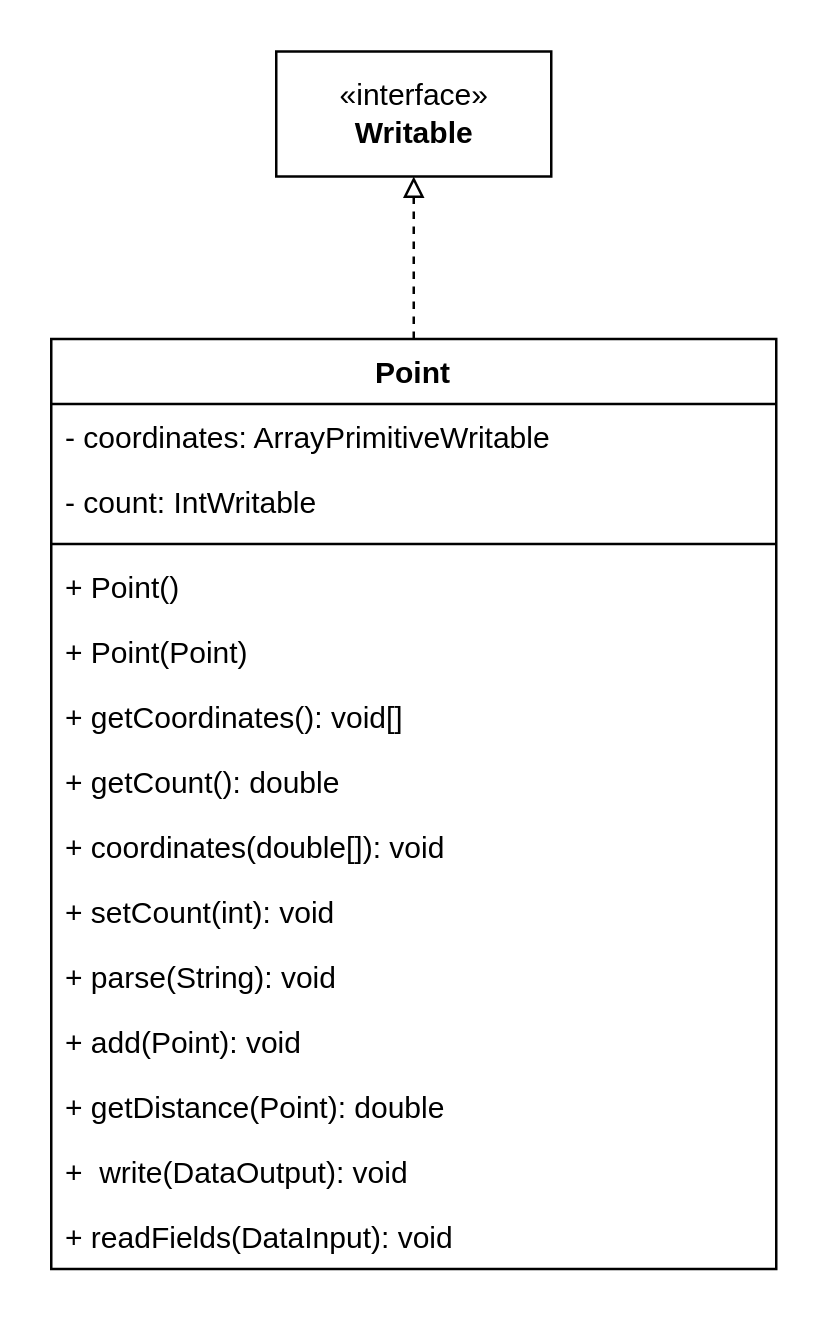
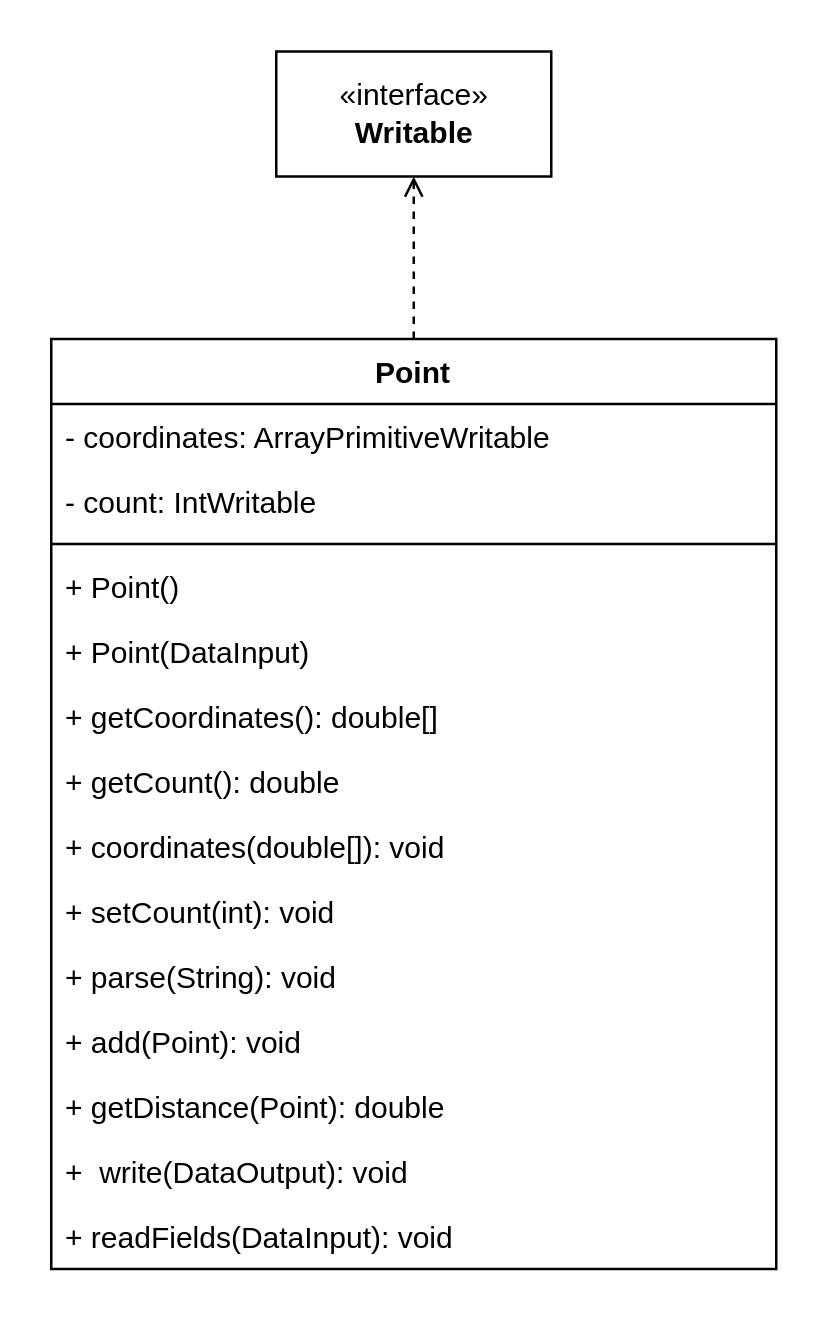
- <mxCell id="2" style="edgeStyle=orthogonalEdgeStyle;rounded=0;orthogonalLoop=1;jettySize=auto;html=1;dashed=1;endArrow=block;endFill=0;" edge="1" parent="1" source="4" target="3"><mxGeometry relative="1" as="geometry" /></mxCell>
+ <mxCell id="2" style="edgeStyle=orthogonalEdgeStyle;rounded=0;orthogonalLoop=1;jettySize=auto;html=1;dashed=1;endArrow=open;endFill=0;" edge="1" parent="1" source="4" target="3"><mxGeometry relative="1" as="geometry" /></mxCell>
- <mxCell id="9" value="+ Point(Point)" style="text;strokeColor=none;fillColor=none;align=left;verticalAlign=top;spacingLeft=4;spacingRight=4;overflow=hidden;rotatable=0;points=[[0,0.5],[1,0.5]];portConstraint=eastwest;" vertex="1" parent="4"><mxGeometry y="112" width="290" height="26" as="geometry" /></mxCell>
+ <mxCell id="9" value="+ Point(DataInput)" style="text;strokeColor=none;fillColor=none;align=left;verticalAlign=top;spacingLeft=4;spacingRight=4;overflow=hidden;rotatable=0;points=[[0,0.5],[1,0.5]];portConstraint=eastwest;" vertex="1" parent="4"><mxGeometry y="112" width="290" height="26" as="geometry" /></mxCell>
- <mxCell id="10" value="+ getCoordinates(): void[]" style="text;strokeColor=none;fillColor=none;align=left;verticalAlign=top;spacingLeft=4;spacingRight=4;overflow=hidden;rotatable=0;points=[[0,0.5],[1,0.5]];portConstraint=eastwest;" vertex="1" parent="4"><mxGeometry y="138" width="290" height="26" as="geometry" /></mxCell>
+ <mxCell id="10" value="+ getCoordinates(): double[]" style="text;strokeColor=none;fillColor=none;align=left;verticalAlign=top;spacingLeft=4;spacingRight=4;overflow=hidden;rotatable=0;points=[[0,0.5],[1,0.5]];portConstraint=eastwest;" vertex="1" parent="4"><mxGeometry y="138" width="290" height="26" as="geometry" /></mxCell>
